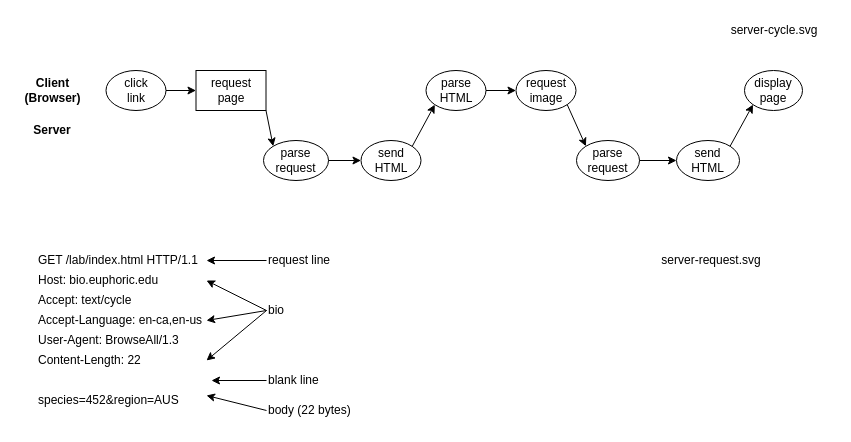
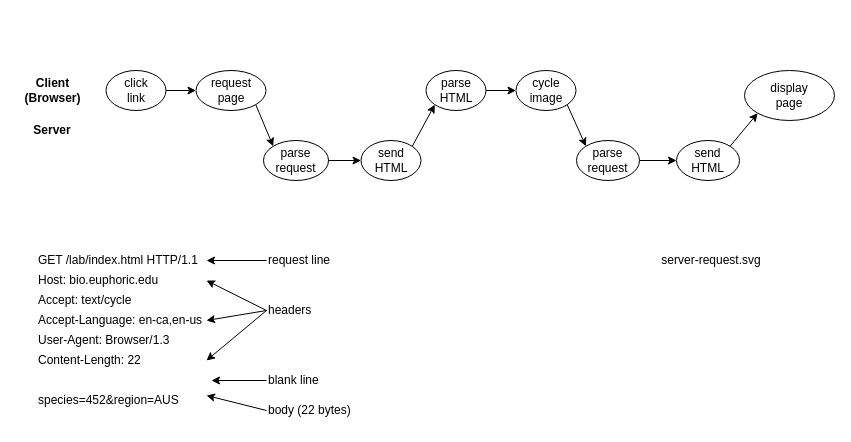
- <mxCell id="21" value="server-cycle.svg" style="text;html=1;strokeColor=none;fillColor=none;align=center;verticalAlign=middle;whiteSpace=wrap;rounded=0;" parent="1" vertex="1"><mxGeometry x="718.5" y="20" width="110" height="20" as="geometry" /></mxCell>
- <mxCell id="5" value="request&lt;br&gt;page" style="whiteSpace=wrap;html=1;rounded=0;" parent="1" vertex="1"><mxGeometry x="195.5" y="70" width="70" height="40" as="geometry" /></mxCell>
+ <mxCell id="5" value="request&lt;br&gt;page" style="ellipse;whiteSpace=wrap;html=1;" parent="1" vertex="1"><mxGeometry x="195.5" y="70" width="70" height="40" as="geometry" /></mxCell>
- <mxCell id="7" value="request&lt;br&gt;image" style="ellipse;whiteSpace=wrap;html=1;" parent="1" vertex="1"><mxGeometry x="515.5" y="70" width="60" height="40" as="geometry" /></mxCell>
+ <mxCell id="7" value="cycle&lt;br&gt;image" style="ellipse;whiteSpace=wrap;html=1;" parent="1" vertex="1"><mxGeometry x="515.5" y="70" width="60" height="40" as="geometry" /></mxCell>
- <mxCell id="8" value="display&lt;br&gt;page" style="ellipse;whiteSpace=wrap;html=1;" parent="1" vertex="1"><mxGeometry x="744" y="70" width="58" height="40" as="geometry" /></mxCell>
+ <mxCell id="8" value="display&lt;br&gt;page" style="ellipse;whiteSpace=wrap;html=1;" parent="1" vertex="1"><mxGeometry x="744" y="70" width="90" height="50" as="geometry" /></mxCell>
- <mxCell id="23" value="bio" style="text;html=1;strokeColor=none;fillColor=none;align=left;verticalAlign=middle;whiteSpace=wrap;rounded=0;" parent="1" vertex="1"><mxGeometry x="266" y="300" width="81" height="20" as="geometry" /></mxCell>
+ <mxCell id="23" value="headers" style="text;html=1;strokeColor=none;fillColor=none;align=left;verticalAlign=middle;whiteSpace=wrap;rounded=0;" parent="1" vertex="1"><mxGeometry x="266" y="300" width="81" height="20" as="geometry" /></mxCell>
- <mxCell id="38" value="User-Agent: BrowseAll/1.3" style="text;html=1;strokeColor=none;fillColor=none;align=left;verticalAlign=middle;whiteSpace=wrap;rounded=0;" vertex="1" parent="33"><mxGeometry y="80" width="170" height="20" as="geometry" /></mxCell>
+ <mxCell id="38" value="User-Agent: Browser/1.3" style="text;html=1;strokeColor=none;fillColor=none;align=left;verticalAlign=middle;whiteSpace=wrap;rounded=0;" vertex="1" parent="33"><mxGeometry y="80" width="170" height="20" as="geometry" /></mxCell>
